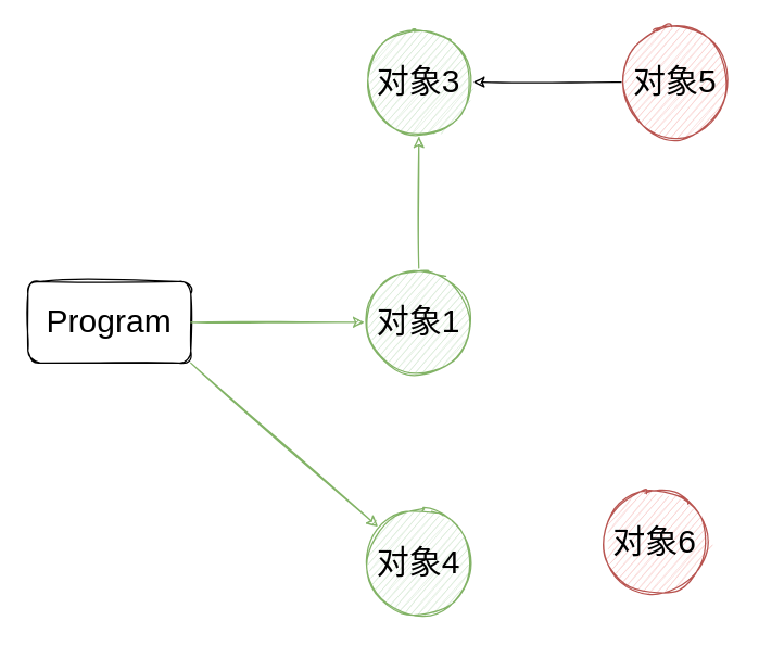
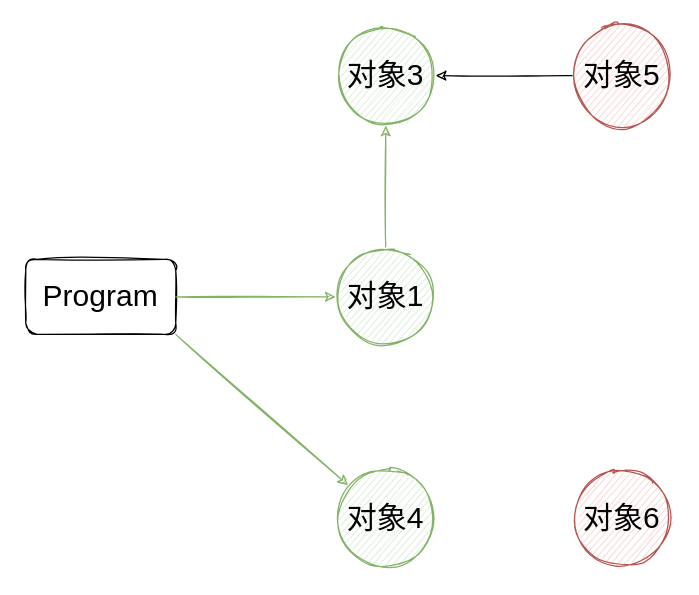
- <mxCell id="11" value="对象6" style="ellipse;whiteSpace=wrap;html=1;aspect=fixed;shadow=0;sketch=1;fontSize=24;fillColor=#f8cecc;strokeColor=#b85450;" vertex="1" parent="1"><mxGeometry x="442" y="359" width="80" height="80" as="geometry" /></mxCell>
+ <mxCell id="11" value="对象6" style="ellipse;whiteSpace=wrap;html=1;aspect=fixed;shadow=0;sketch=1;fontSize=24;fillColor=#f8cecc;strokeColor=#b85450;" vertex="1" parent="1"><mxGeometry x="457" y="374" width="80" height="80" as="geometry" /></mxCell>
